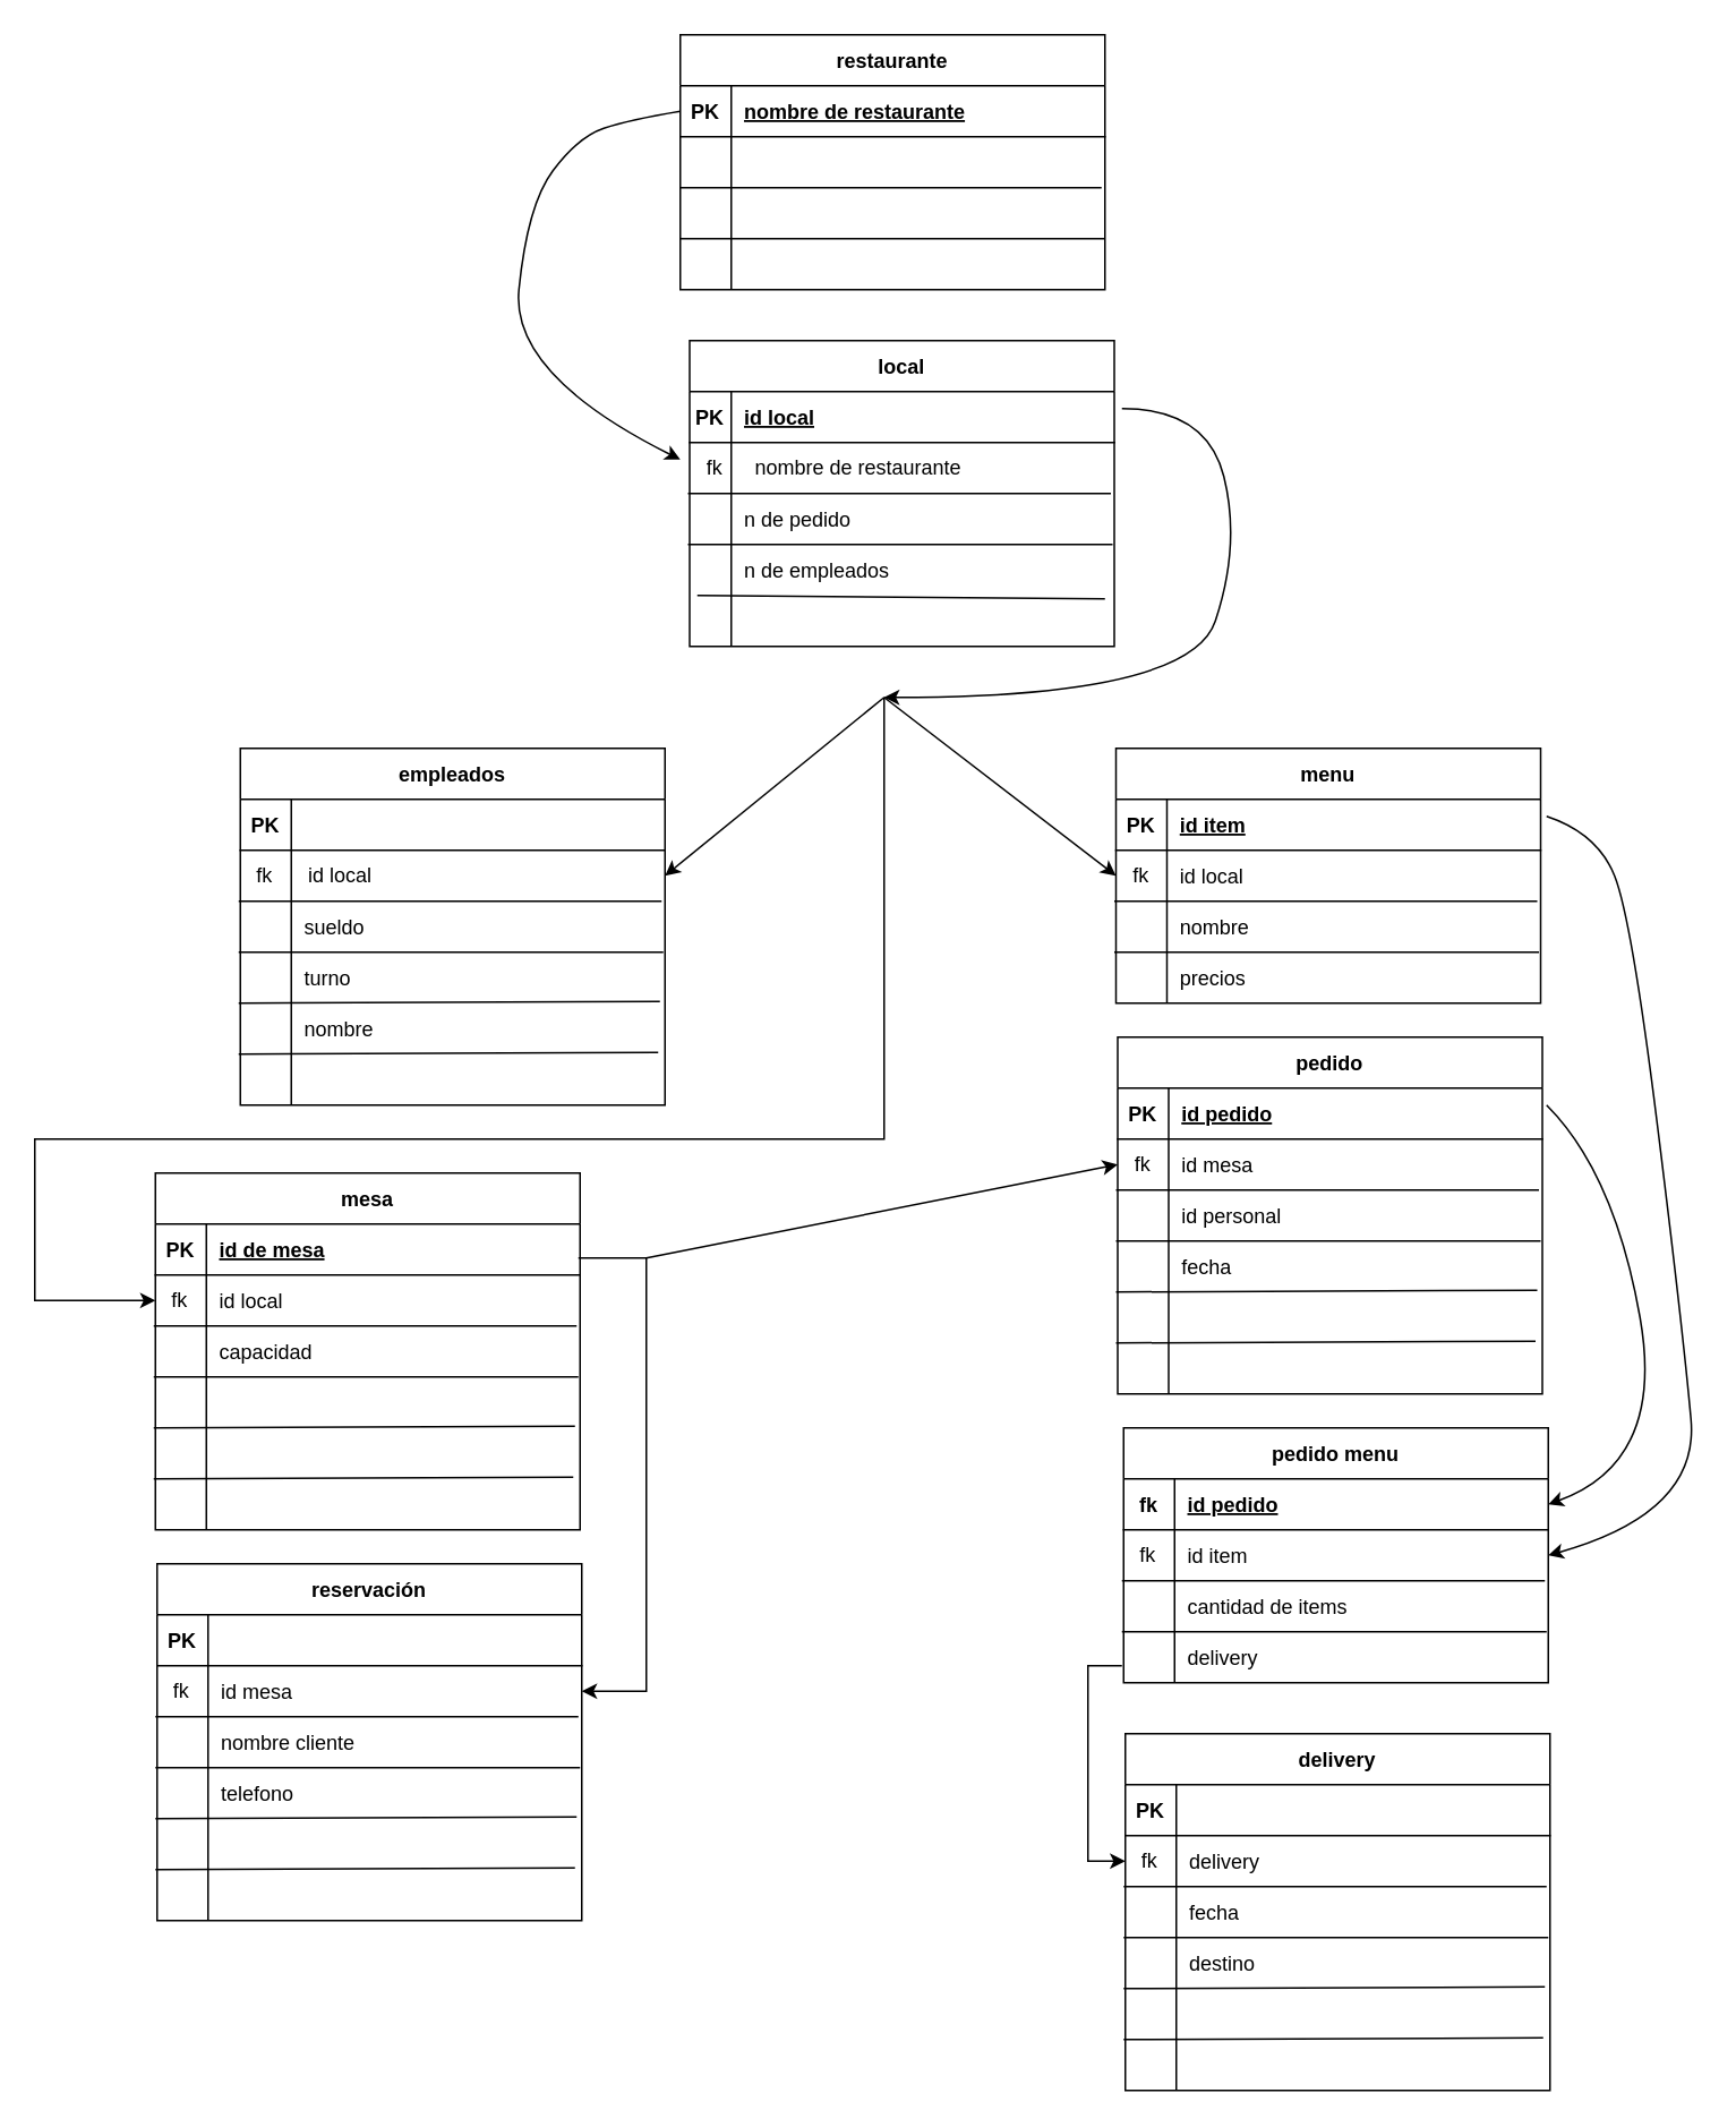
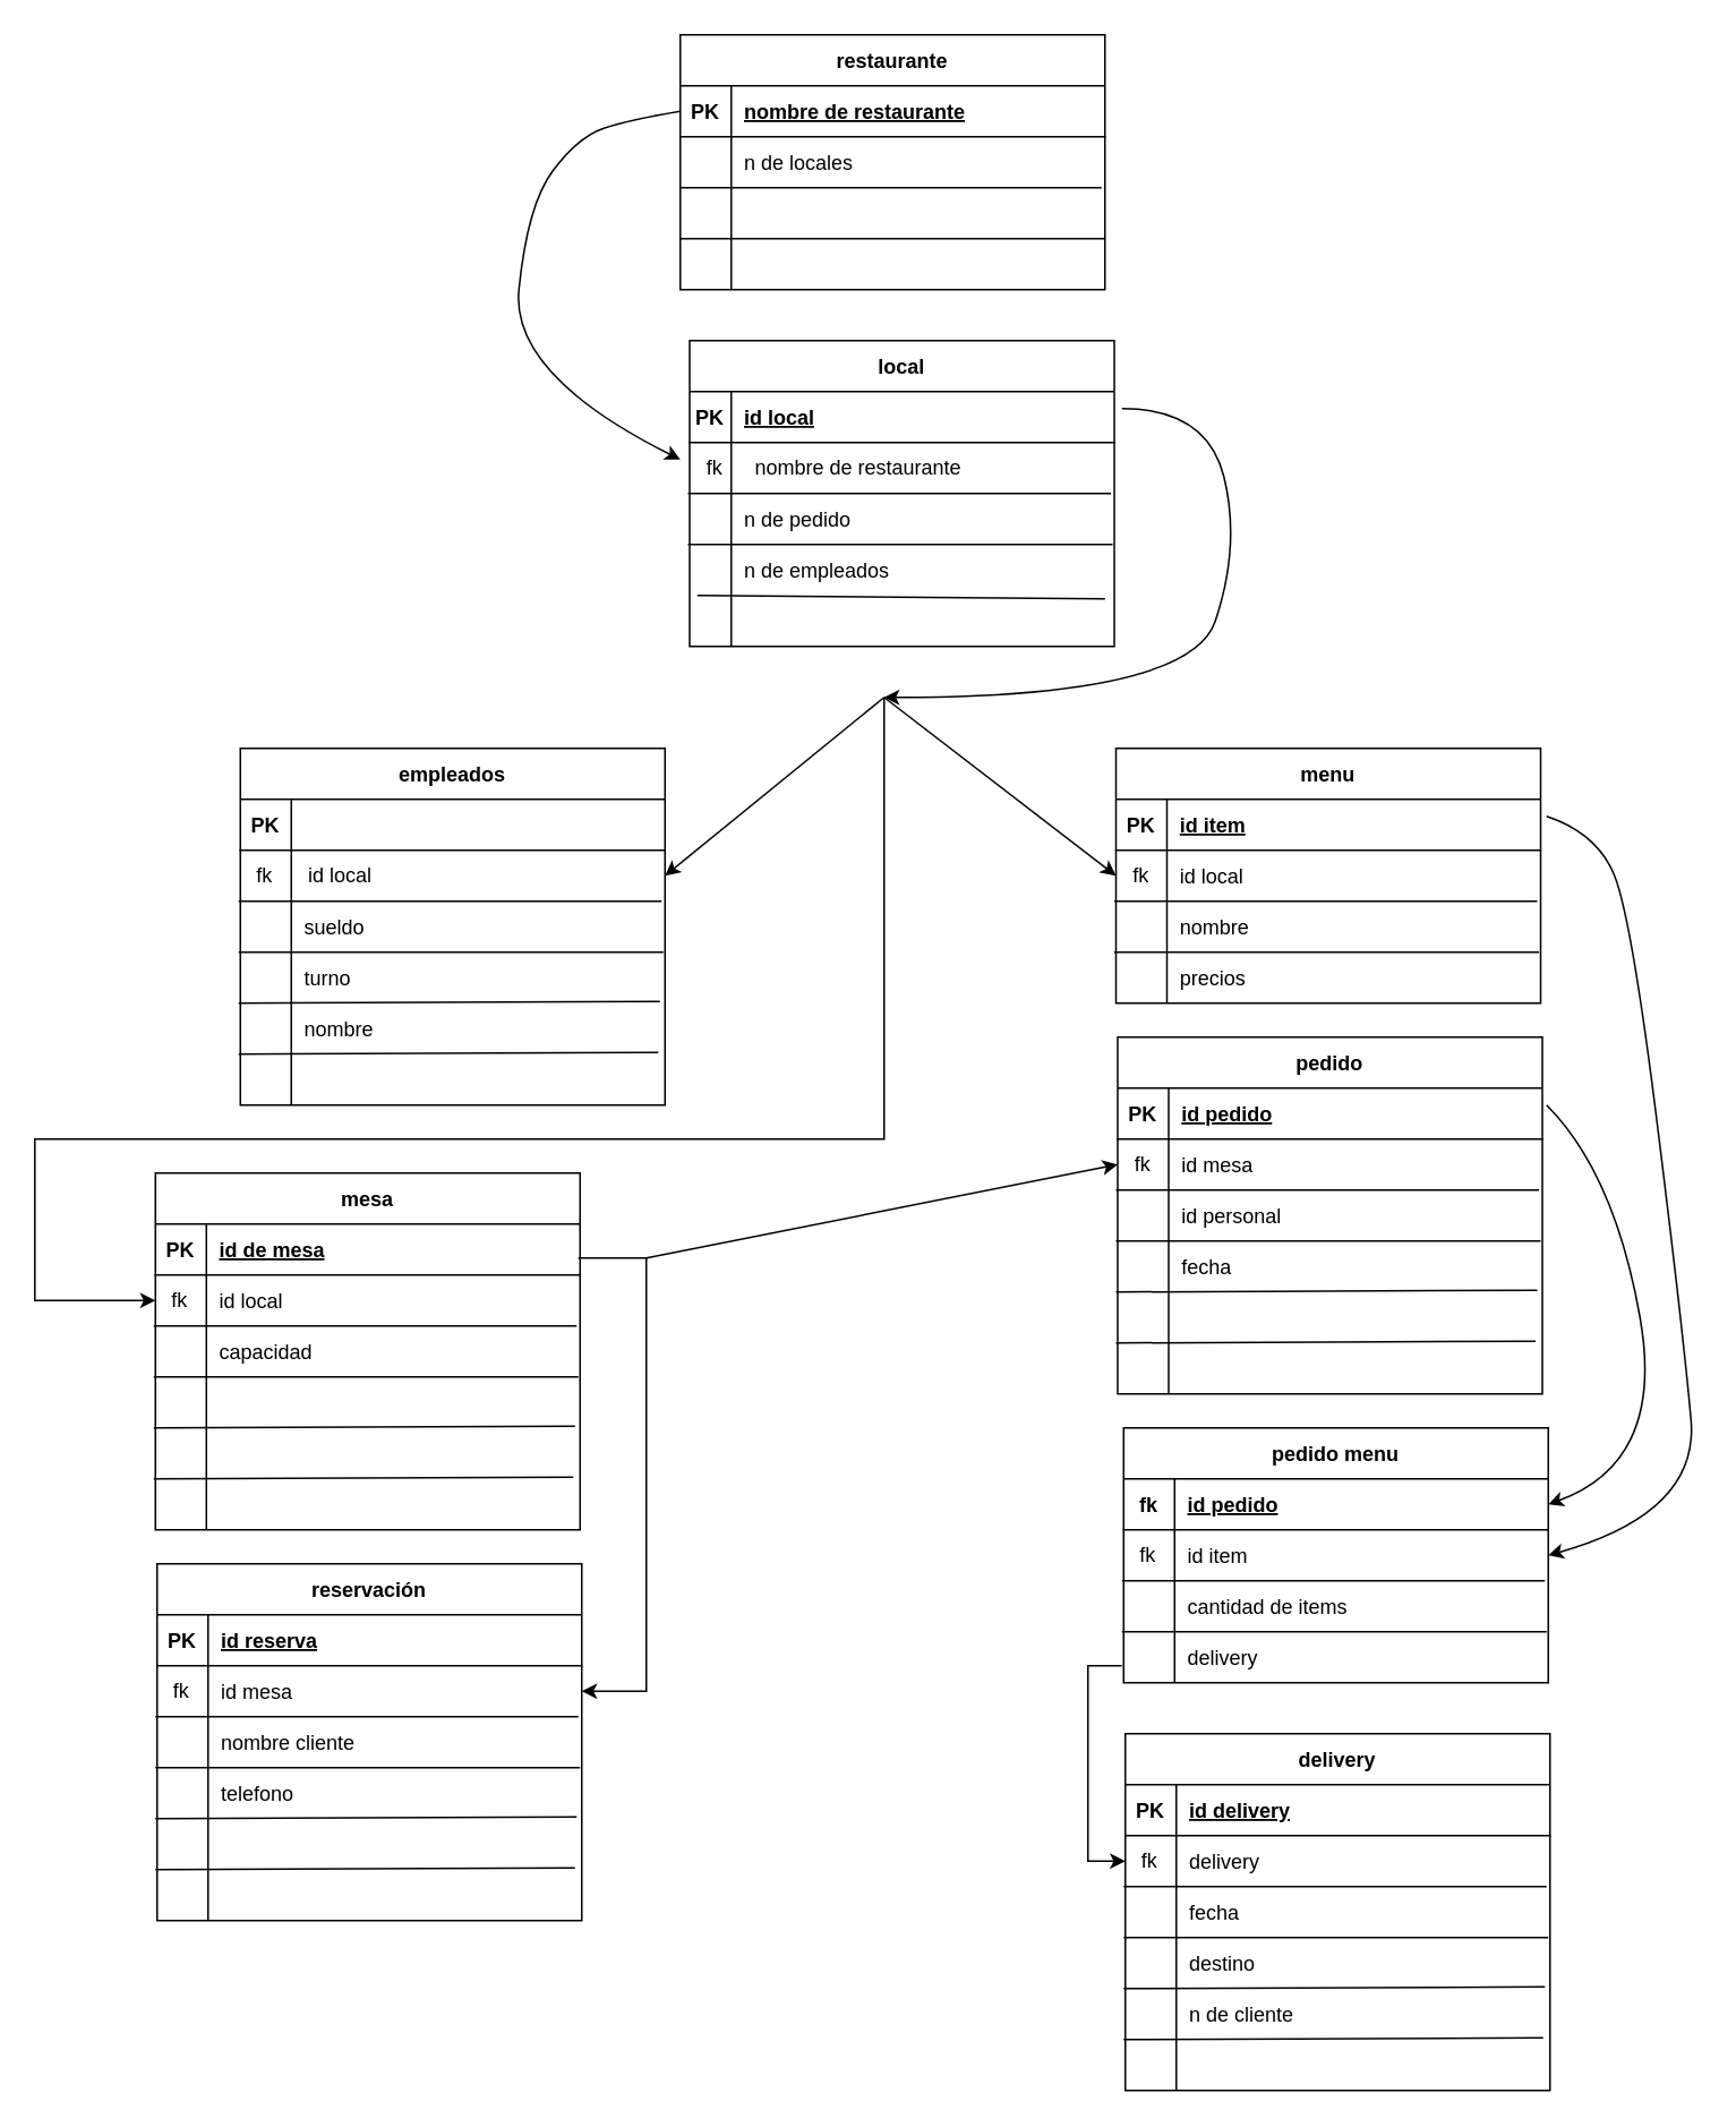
+ <mxCell id="8" value="n de locales" style="shape=partialRectangle;overflow=hidden;connectable=0;fillColor=none;top=0;left=0;bottom=0;right=0;align=left;spacingLeft=6;" parent="6" vertex="1"><mxGeometry x="30" width="220" height="30" as="geometry"><mxRectangle width="220" height="30" as="alternateBounds" /></mxGeometry></mxCell>
+ <mxCell id="107" value="id reserva" style="shape=partialRectangle;overflow=hidden;connectable=0;fillColor=none;top=0;left=0;bottom=0;right=0;align=left;spacingLeft=6;fontStyle=5;" vertex="1" parent="105"><mxGeometry x="30" width="220" height="30" as="geometry"><mxRectangle width="220" height="30" as="alternateBounds" /></mxGeometry></mxCell>
+ <mxCell id="175" value="id delivery" style="shape=partialRectangle;overflow=hidden;connectable=0;fillColor=none;top=0;left=0;bottom=0;right=0;align=left;spacingLeft=6;fontStyle=5;" vertex="1" parent="173"><mxGeometry x="30" width="220" height="30" as="geometry"><mxRectangle width="220" height="30" as="alternateBounds" /></mxGeometry></mxCell>
+ <mxCell id="188" value="n de cliente" style="shape=partialRectangle;overflow=hidden;connectable=0;fillColor=none;top=0;left=0;bottom=0;right=0;align=left;spacingLeft=6;" vertex="1" parent="186"><mxGeometry x="30" width="220" height="30" as="geometry"><mxRectangle width="220" height="30" as="alternateBounds" /></mxGeometry></mxCell>
